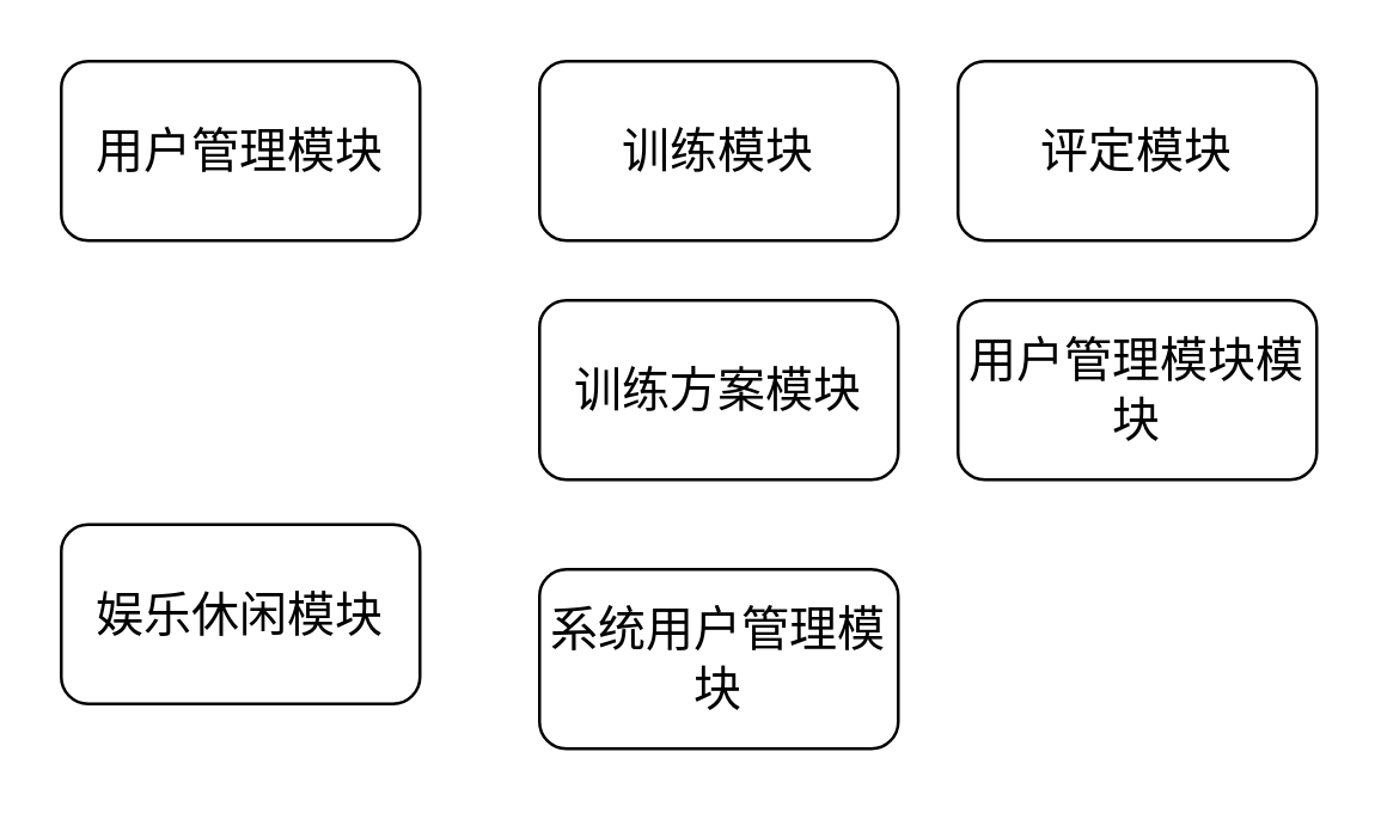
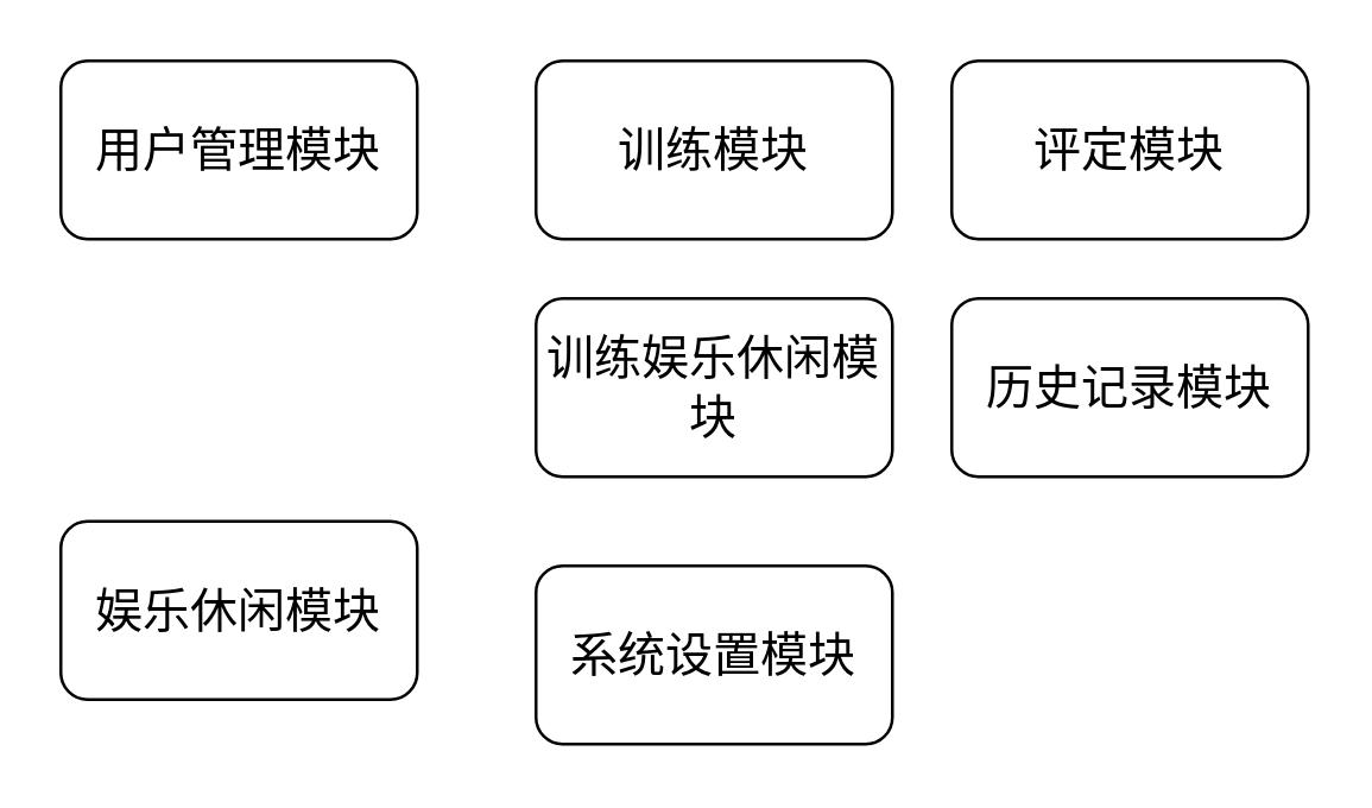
- <mxCell id="6" value="&lt;p class=&quot;MsoNormal&quot;&gt;&lt;span style=&quot;font-size: 12.0pt&quot;&gt;&lt;font face=&quot;宋体&quot;&gt;训练&lt;/font&gt;&lt;/span&gt;&lt;span style=&quot;font-size: 12.0pt&quot;&gt;&lt;font face=&quot;宋体&quot;&gt;方案模块&lt;/font&gt;&lt;/span&gt;&lt;/p&gt;" style="rounded=1;whiteSpace=wrap;html=1;" vertex="1" parent="1"><mxGeometry x="180" y="100" width="120" height="60" as="geometry" /></mxCell>
+ <mxCell id="6" value="&lt;p class=&quot;MsoNormal&quot;&gt;&lt;span style=&quot;font-size: 12.0pt&quot;&gt;&lt;font face=&quot;宋体&quot;&gt;训练&lt;/font&gt;&lt;/span&gt;&lt;span style=&quot;font-size: 12.0pt&quot;&gt;&lt;font face=&quot;宋体&quot;&gt;娱乐休闲模块&lt;/font&gt;&lt;/span&gt;&lt;/p&gt;" style="rounded=1;whiteSpace=wrap;html=1;" vertex="1" parent="1"><mxGeometry x="180" y="100" width="120" height="60" as="geometry" /></mxCell>
- <mxCell id="7" value="&lt;p class=&quot;MsoNormal&quot;&gt;&lt;span style=&quot;font-size: 12.0pt&quot;&gt;&lt;font face=&quot;宋体&quot;&gt;用户管理模块&lt;/font&gt;&lt;/span&gt;&lt;span style=&quot;font-size: 12.0pt&quot;&gt;&lt;font face=&quot;宋体&quot;&gt;模块&lt;/font&gt;&lt;/span&gt;&lt;/p&gt;" style="rounded=1;whiteSpace=wrap;html=1;" vertex="1" parent="1"><mxGeometry x="320" y="100" width="120" height="60" as="geometry" /></mxCell>
+ <mxCell id="7" value="&lt;p class=&quot;MsoNormal&quot;&gt;&lt;span style=&quot;font-size: 12.0pt&quot;&gt;&lt;font face=&quot;宋体&quot;&gt;历史记录&lt;/font&gt;&lt;/span&gt;&lt;span style=&quot;font-size: 12.0pt&quot;&gt;&lt;font face=&quot;宋体&quot;&gt;模块&lt;/font&gt;&lt;/span&gt;&lt;/p&gt;" style="rounded=1;whiteSpace=wrap;html=1;" vertex="1" parent="1"><mxGeometry x="320" y="100" width="120" height="60" as="geometry" /></mxCell>
- <mxCell id="8" value="&lt;p class=&quot;MsoNormal&quot;&gt;&lt;span style=&quot;font-size: 12.0pt&quot;&gt;&lt;font face=&quot;宋体&quot;&gt;系统&lt;/font&gt;&lt;/span&gt;&lt;span style=&quot;font-size: 12.0pt&quot;&gt;&lt;font face=&quot;宋体&quot;&gt;用户管理模块&lt;/font&gt;&lt;/span&gt;&lt;/p&gt;" style="rounded=1;whiteSpace=wrap;html=1;" vertex="1" parent="1"><mxGeometry x="180" y="190" width="120" height="60" as="geometry" /></mxCell>
+ <mxCell id="8" value="&lt;p class=&quot;MsoNormal&quot;&gt;&lt;span style=&quot;font-size: 12.0pt&quot;&gt;&lt;font face=&quot;宋体&quot;&gt;系统&lt;/font&gt;&lt;/span&gt;&lt;span style=&quot;font-size: 12.0pt&quot;&gt;&lt;font face=&quot;宋体&quot;&gt;设置模块&lt;/font&gt;&lt;/span&gt;&lt;/p&gt;" style="rounded=1;whiteSpace=wrap;html=1;" vertex="1" parent="1"><mxGeometry x="180" y="190" width="120" height="60" as="geometry" /></mxCell>
